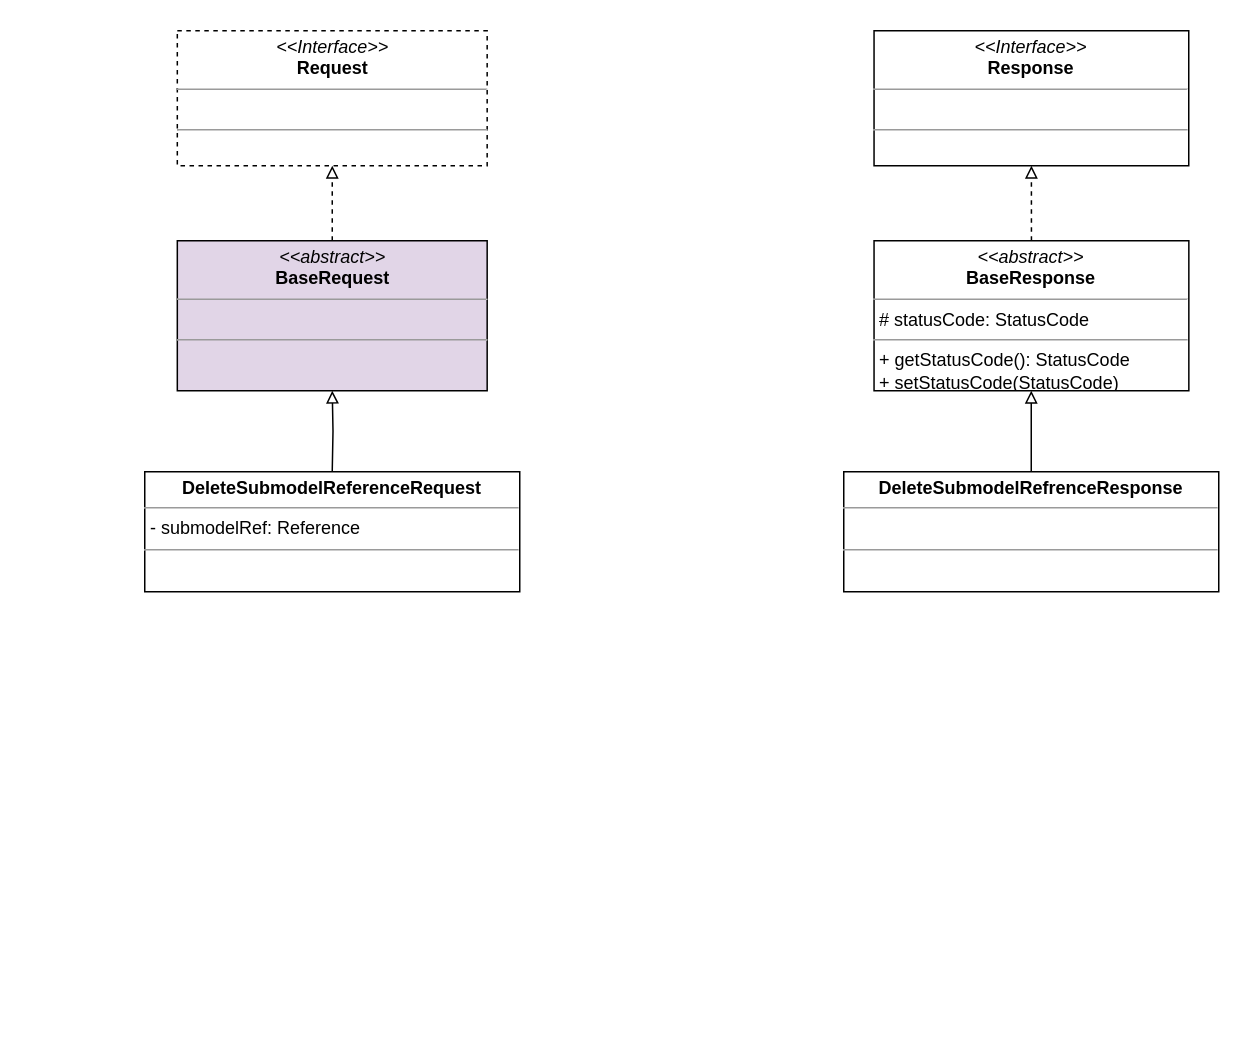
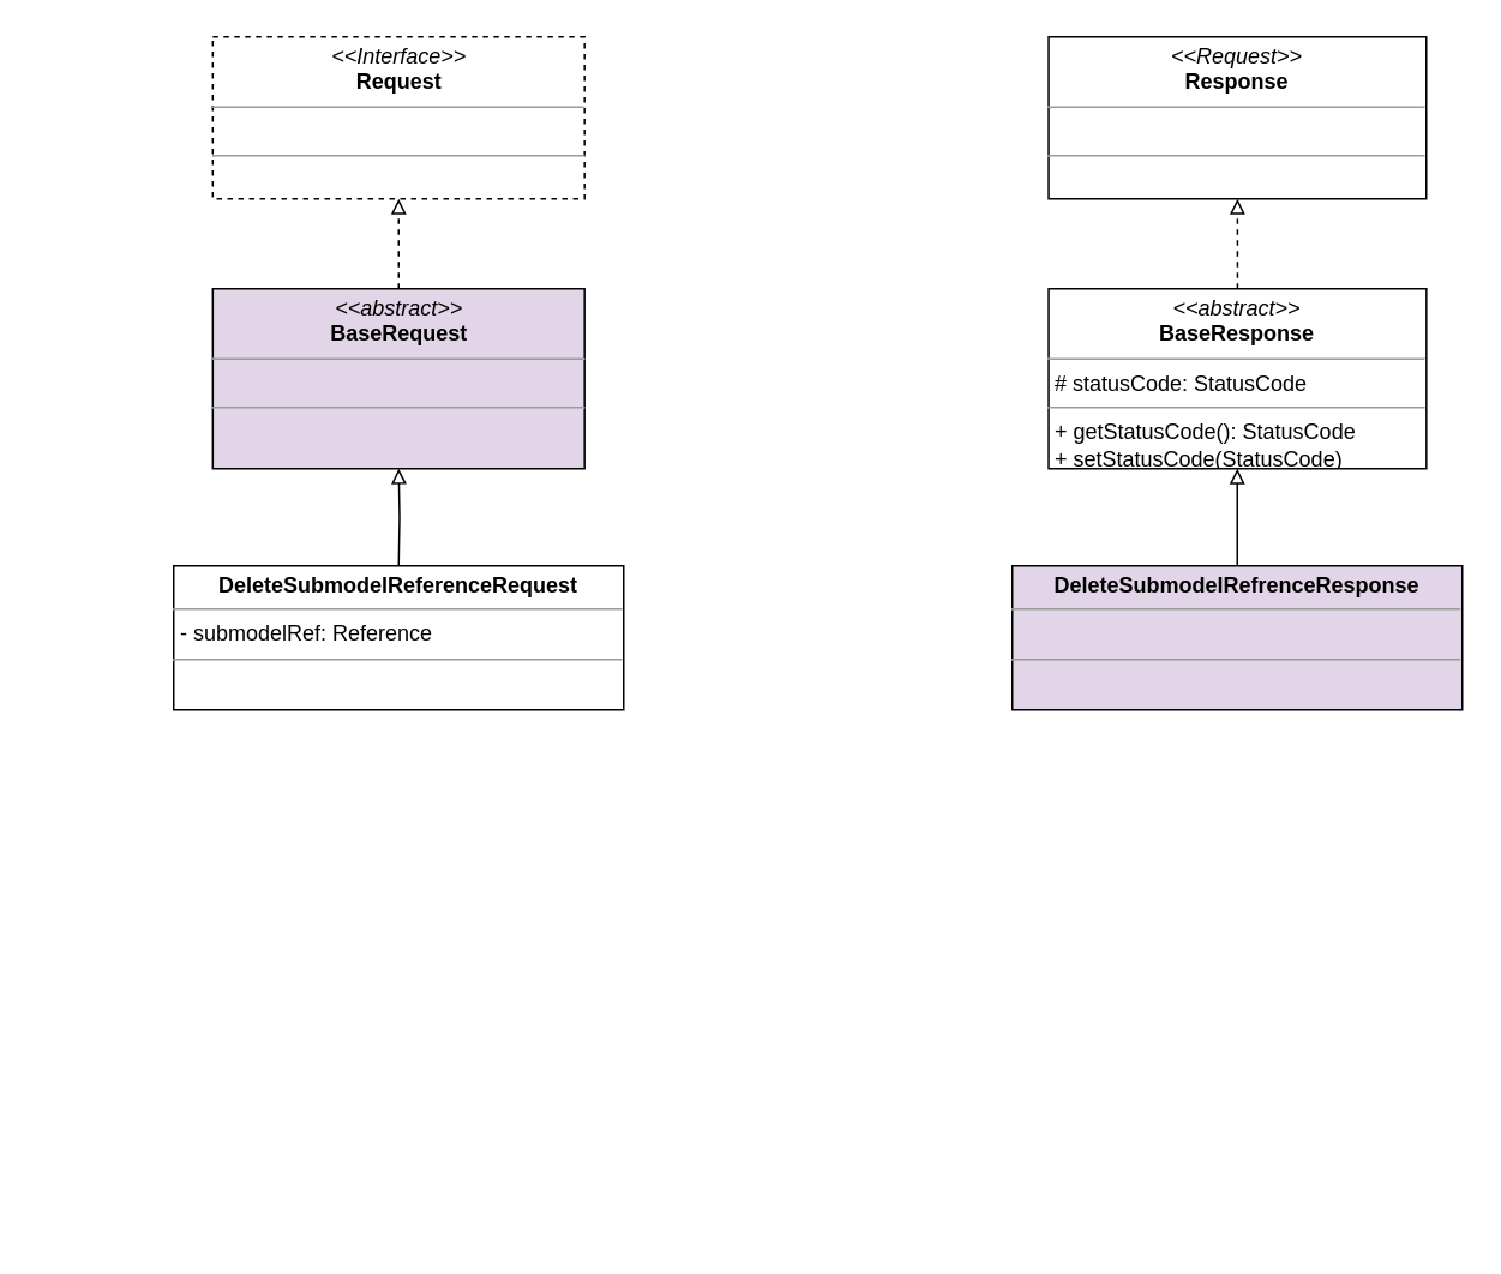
- <mxCell id="5" value="&lt;p style=&quot;margin: 0px ; margin-top: 4px ; text-align: center&quot;&gt;&lt;i&gt;&amp;lt;&amp;lt;Interface&amp;gt;&amp;gt;&lt;/i&gt;&lt;br&gt;&lt;b&gt;Response&lt;/b&gt;&lt;/p&gt;&lt;hr size=&quot;1&quot;&gt;&lt;p style=&quot;margin: 0px ; margin-left: 4px&quot;&gt;&lt;br&gt;&lt;/p&gt;&lt;hr size=&quot;1&quot;&gt;&lt;p style=&quot;margin: 0px ; margin-left: 4px&quot;&gt;&lt;br&gt;&lt;/p&gt;" style="verticalAlign=top;align=left;overflow=fill;fontSize=12;fontFamily=Helvetica;html=1;" parent="1" vertex="1"><mxGeometry x="582.2" y="20" width="209.8" height="90" as="geometry" /></mxCell>
+ <mxCell id="5" value="&lt;p style=&quot;margin: 0px ; margin-top: 4px ; text-align: center&quot;&gt;&lt;i&gt;&amp;lt;&amp;lt;Request&amp;gt;&amp;gt;&lt;/i&gt;&lt;br&gt;&lt;b&gt;Response&lt;/b&gt;&lt;/p&gt;&lt;hr size=&quot;1&quot;&gt;&lt;p style=&quot;margin: 0px ; margin-left: 4px&quot;&gt;&lt;br&gt;&lt;/p&gt;&lt;hr size=&quot;1&quot;&gt;&lt;p style=&quot;margin: 0px ; margin-left: 4px&quot;&gt;&lt;br&gt;&lt;/p&gt;" style="verticalAlign=top;align=left;overflow=fill;fontSize=12;fontFamily=Helvetica;html=1;" parent="1" vertex="1"><mxGeometry x="582.2" y="20" width="209.8" height="90" as="geometry" /></mxCell>
- <mxCell id="8" value="&lt;p style=&quot;margin: 0px ; margin-top: 4px ; text-align: center&quot;&gt;&lt;b&gt;DeleteSubmodelRefrenceResponse&lt;/b&gt;&lt;/p&gt;&lt;hr size=&quot;1&quot;&gt;&lt;p style=&quot;margin: 0px ; margin-left: 4px&quot;&gt;&lt;br&gt;&lt;/p&gt;&lt;hr size=&quot;1&quot;&gt;&lt;p style=&quot;margin: 0px ; margin-left: 4px&quot;&gt;&lt;br&gt;&lt;/p&gt;" style="verticalAlign=top;align=left;overflow=fill;fontSize=12;fontFamily=Helvetica;html=1;" parent="1" vertex="1"><mxGeometry x="562" y="314" width="250" height="80" as="geometry" /></mxCell>
+ <mxCell id="8" value="&lt;p style=&quot;margin: 0px ; margin-top: 4px ; text-align: center&quot;&gt;&lt;b&gt;DeleteSubmodelRefrenceResponse&lt;/b&gt;&lt;/p&gt;&lt;hr size=&quot;1&quot;&gt;&lt;p style=&quot;margin: 0px ; margin-left: 4px&quot;&gt;&lt;br&gt;&lt;/p&gt;&lt;hr size=&quot;1&quot;&gt;&lt;p style=&quot;margin: 0px ; margin-left: 4px&quot;&gt;&lt;br&gt;&lt;/p&gt;" style="verticalAlign=top;align=left;overflow=fill;fontSize=12;fontFamily=Helvetica;html=1;fillColor=#e1d5e7;" parent="1" vertex="1"><mxGeometry x="562" y="314" width="250" height="80" as="geometry" /></mxCell>
